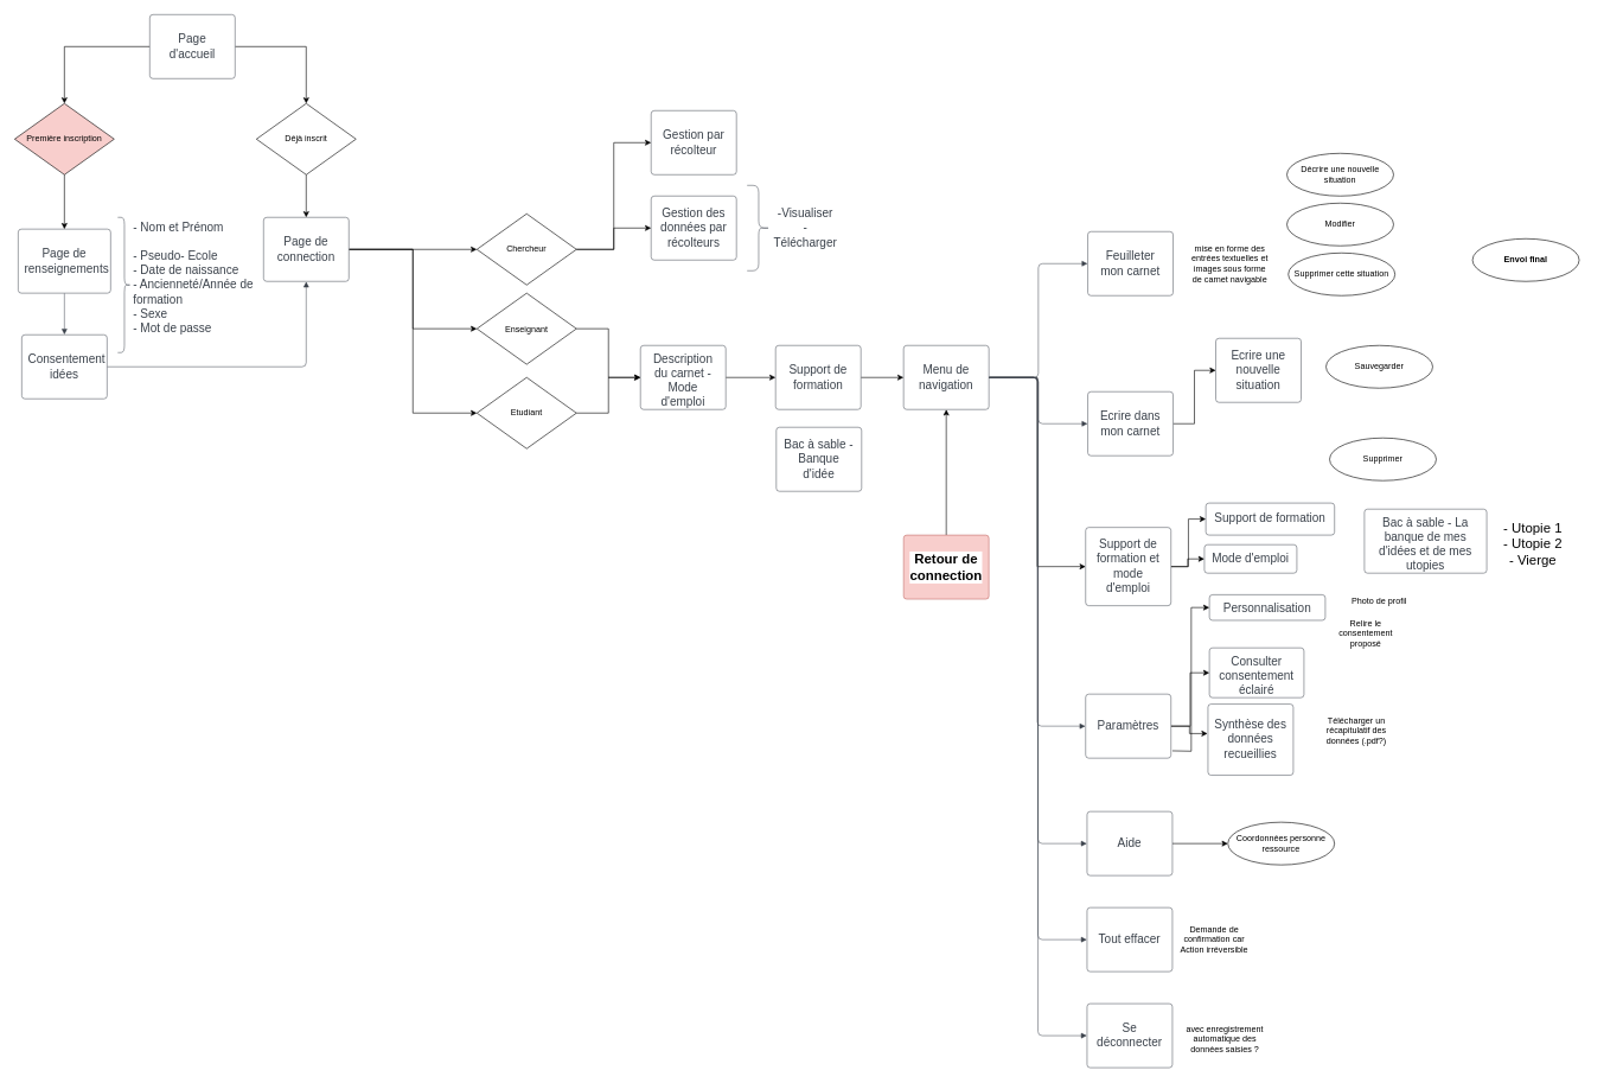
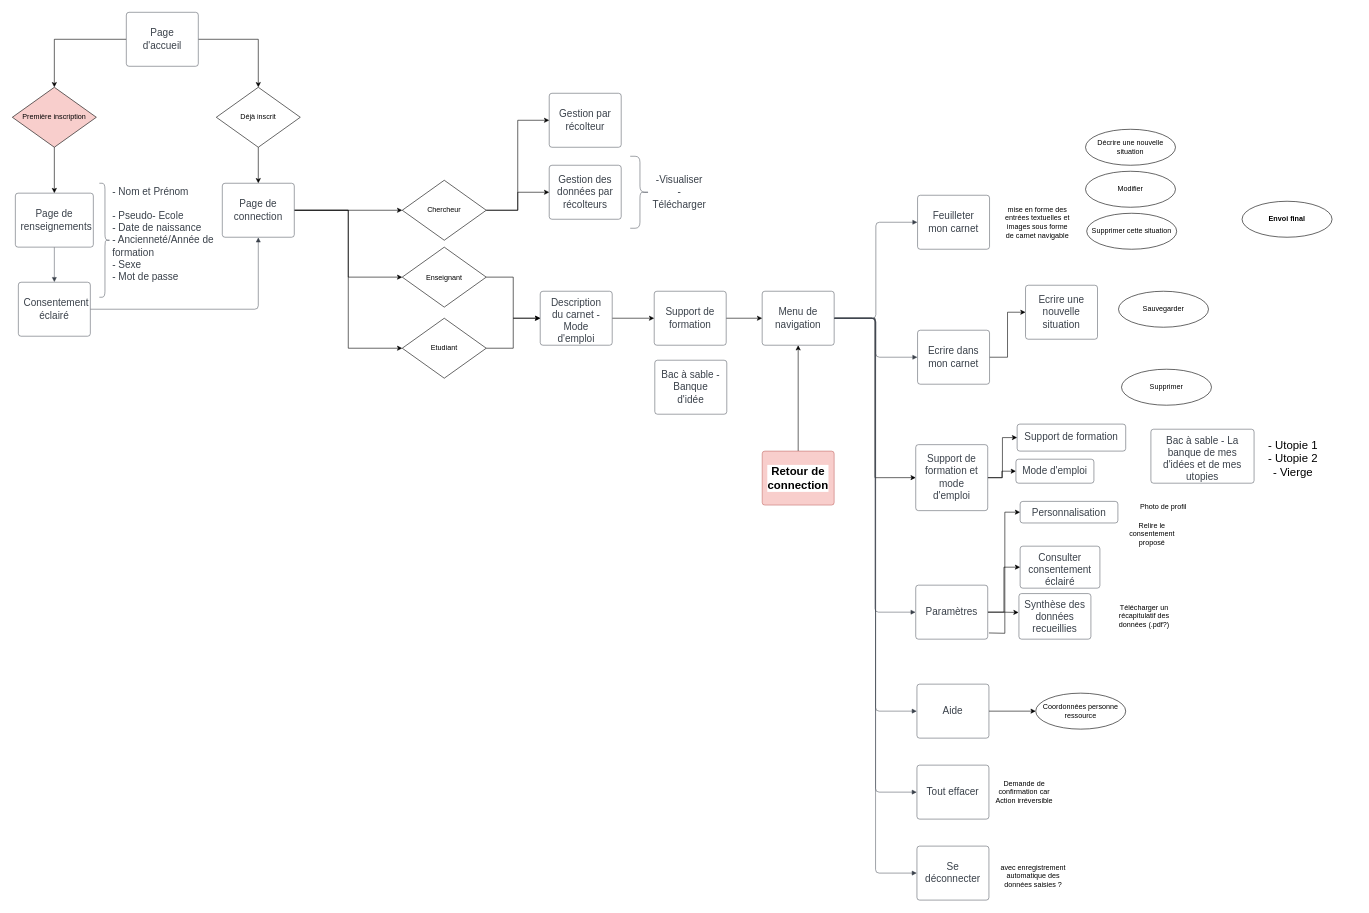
- <mxCell id="9" value="Consentement idées" style="html=1;overflow=block;blockSpacing=1;whiteSpace=wrap;fontSize=16.7;fontColor=#3a414a;spacing=9;strokeColor=#3a414a;strokeOpacity=100;rounded=1;absoluteArcSize=1;arcSize=9;strokeWidth=0.8;" parent="1" vertex="1"><mxGeometry x="30" y="470" width="120" height="90" as="geometry" /></mxCell>
+ <mxCell id="9" value="Consentement éclairé" style="html=1;overflow=block;blockSpacing=1;whiteSpace=wrap;fontSize=16.7;fontColor=#3a414a;spacing=9;strokeColor=#3a414a;strokeOpacity=100;rounded=1;absoluteArcSize=1;arcSize=9;strokeWidth=0.8;" parent="1" vertex="1"><mxGeometry x="30" y="470" width="120" height="90" as="geometry" /></mxCell>
- <mxCell id="44" value="Synthèse des données recueillies" style="html=1;overflow=block;blockSpacing=1;whiteSpace=wrap;fontSize=16.7;fontColor=#3a414a;spacing=9;strokeColor=#3a414a;strokeOpacity=100;rounded=1;absoluteArcSize=1;arcSize=9;strokeWidth=0.8;" parent="1" vertex="1"><mxGeometry x="1698" y="989" width="120" height="100" as="geometry" /></mxCell>
+ <mxCell id="44" value="Synthèse des données recueillies" style="html=1;overflow=block;blockSpacing=1;whiteSpace=wrap;fontSize=16.7;fontColor=#3a414a;spacing=9;strokeColor=#3a414a;strokeOpacity=100;rounded=1;absoluteArcSize=1;arcSize=9;strokeWidth=0.8;" parent="1" vertex="1"><mxGeometry x="1698" y="989" width="120" height="76" as="geometry" /></mxCell>
